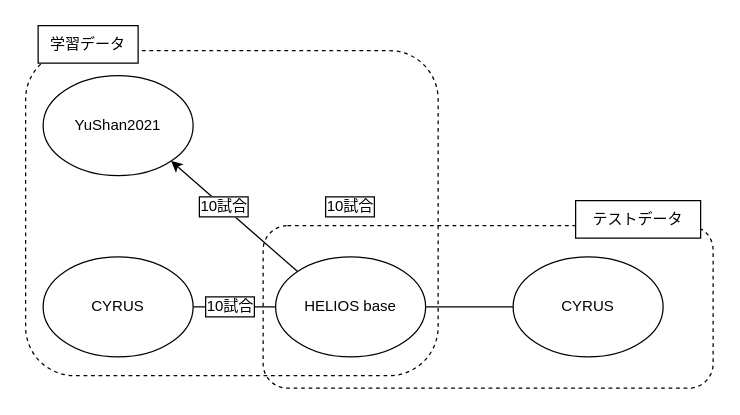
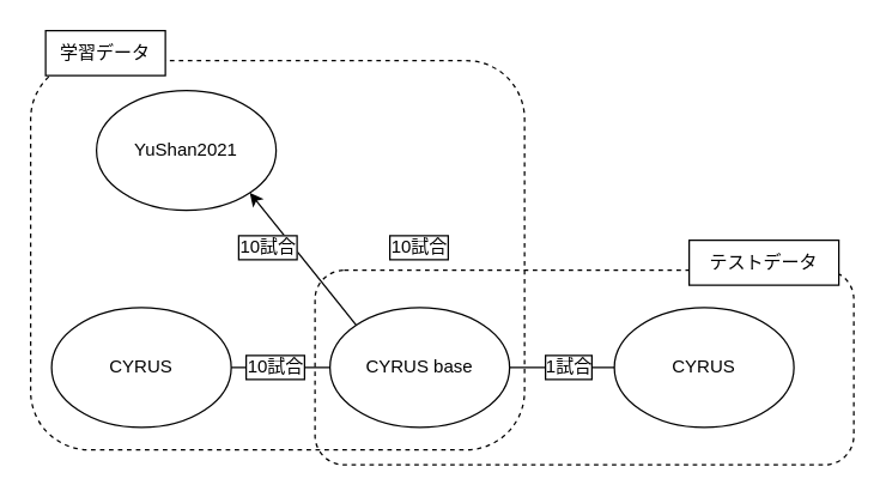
- <mxCell id="4" value="YuShan2021" style="ellipse;whiteSpace=wrap;html=1;fillColor=default;fontSize=12;" parent="1" vertex="1"><mxGeometry x="34" y="60" width="120" height="80" as="geometry" /></mxCell>
+ <mxCell id="4" value="YuShan2021" style="ellipse;whiteSpace=wrap;html=1;fillColor=default;fontSize=12;" parent="1" vertex="1"><mxGeometry x="64" y="60" width="120" height="80" as="geometry" /></mxCell>
- <mxCell id="5" value="HELIOS base" style="ellipse;whiteSpace=wrap;html=1;fillColor=default;fontSize=12;" parent="1" vertex="1"><mxGeometry x="220" y="205" width="120" height="80" as="geometry" /></mxCell>
+ <mxCell id="5" value="CYRUS base" style="ellipse;whiteSpace=wrap;html=1;fillColor=default;fontSize=12;" parent="1" vertex="1"><mxGeometry x="220" y="205" width="120" height="80" as="geometry" /></mxCell>
+ <mxCell id="16" value="1試合" style="text;html=1;strokeColor=none;fillColor=none;align=center;verticalAlign=middle;whiteSpace=wrap;rounded=0;fontSize=12;labelBackgroundColor=default;labelBorderColor=default;" parent="1" vertex="1"><mxGeometry x="350" y="230" width="60" height="30" as="geometry" /></mxCell>
